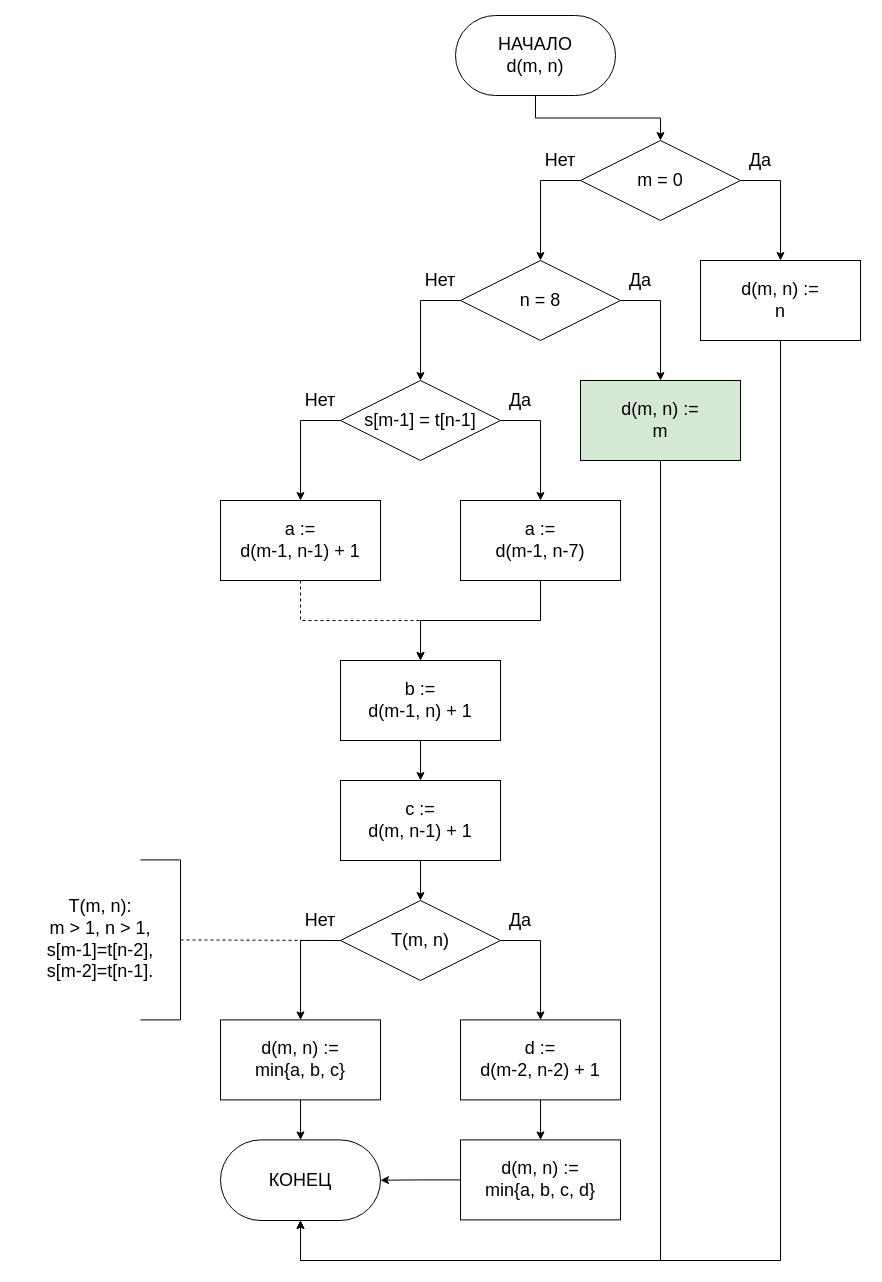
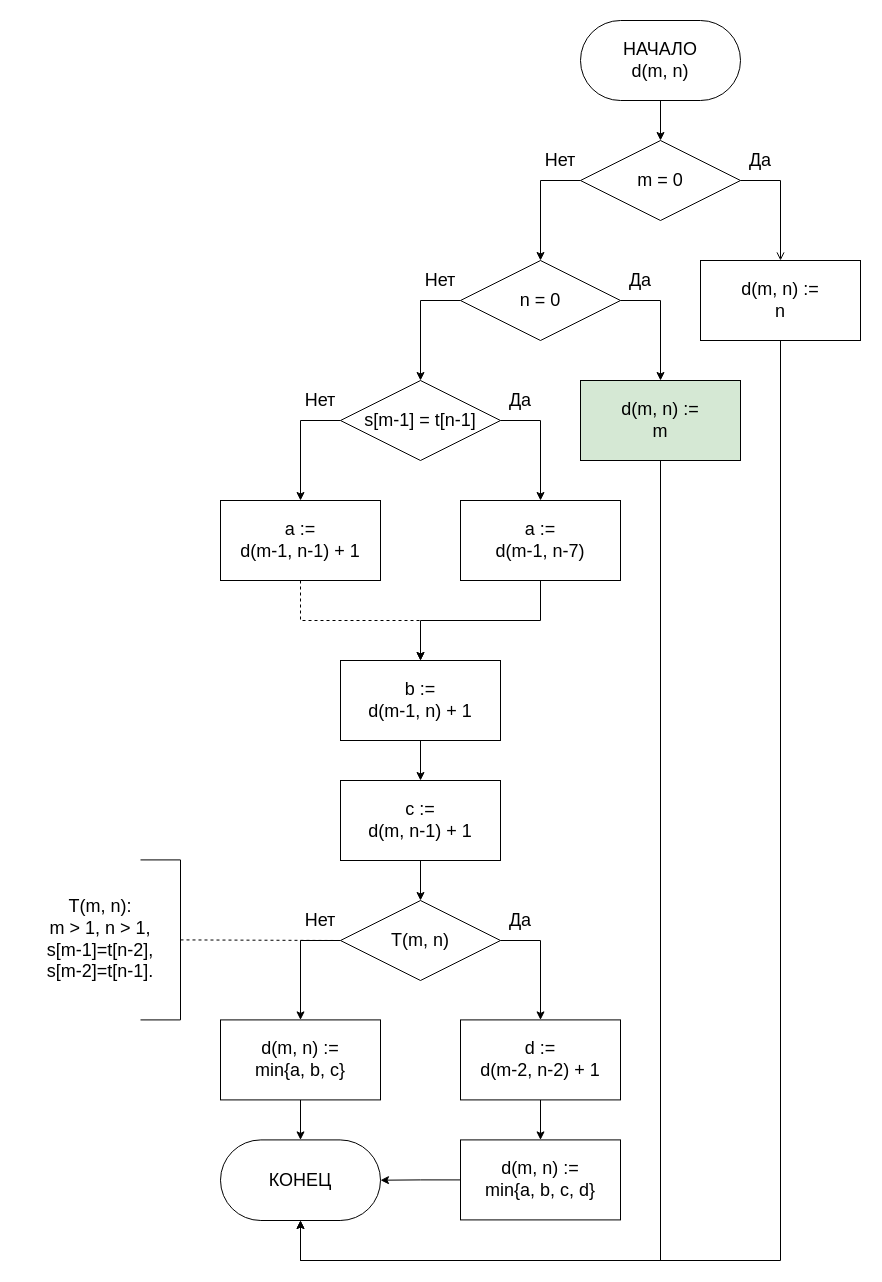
- <mxCell id="3" value="НАЧАЛО&lt;br&gt;d(m, n)" style="rounded=1;whiteSpace=wrap;html=1;arcSize=50;fontSize=18;" parent="1" vertex="1"><mxGeometry x="455" y="15" width="160" height="80" as="geometry" /></mxCell>
+ <mxCell id="3" value="НАЧАЛО&lt;br&gt;d(m, n)" style="rounded=1;whiteSpace=wrap;html=1;arcSize=50;fontSize=18;" parent="1" vertex="1"><mxGeometry x="580" y="20" width="160" height="80" as="geometry" /></mxCell>
- <mxCell id="4" style="edgeStyle=orthogonalEdgeStyle;rounded=0;html=1;exitX=1;exitY=0.5;exitDx=0;exitDy=0;entryX=0.5;entryY=0;entryDx=0;entryDy=0;fontSize=18;" parent="1" source="6" target="8" edge="1"><mxGeometry relative="1" as="geometry" /></mxCell>
+ <mxCell id="4" style="edgeStyle=orthogonalEdgeStyle;rounded=0;html=1;exitX=1;exitY=0.5;exitDx=0;exitDy=0;entryX=0.5;entryY=0;entryDx=0;entryDy=0;fontSize=18;endArrow=open;" parent="1" source="6" target="8" edge="1"><mxGeometry relative="1" as="geometry" /></mxCell>
- <mxCell id="11" value="n = 8" style="rhombus;whiteSpace=wrap;html=1;fontSize=18;" parent="1" vertex="1"><mxGeometry x="460" y="260" width="160" height="80" as="geometry" /></mxCell>
+ <mxCell id="11" value="n = 0" style="rhombus;whiteSpace=wrap;html=1;fontSize=18;" parent="1" vertex="1"><mxGeometry x="460" y="260" width="160" height="80" as="geometry" /></mxCell>
